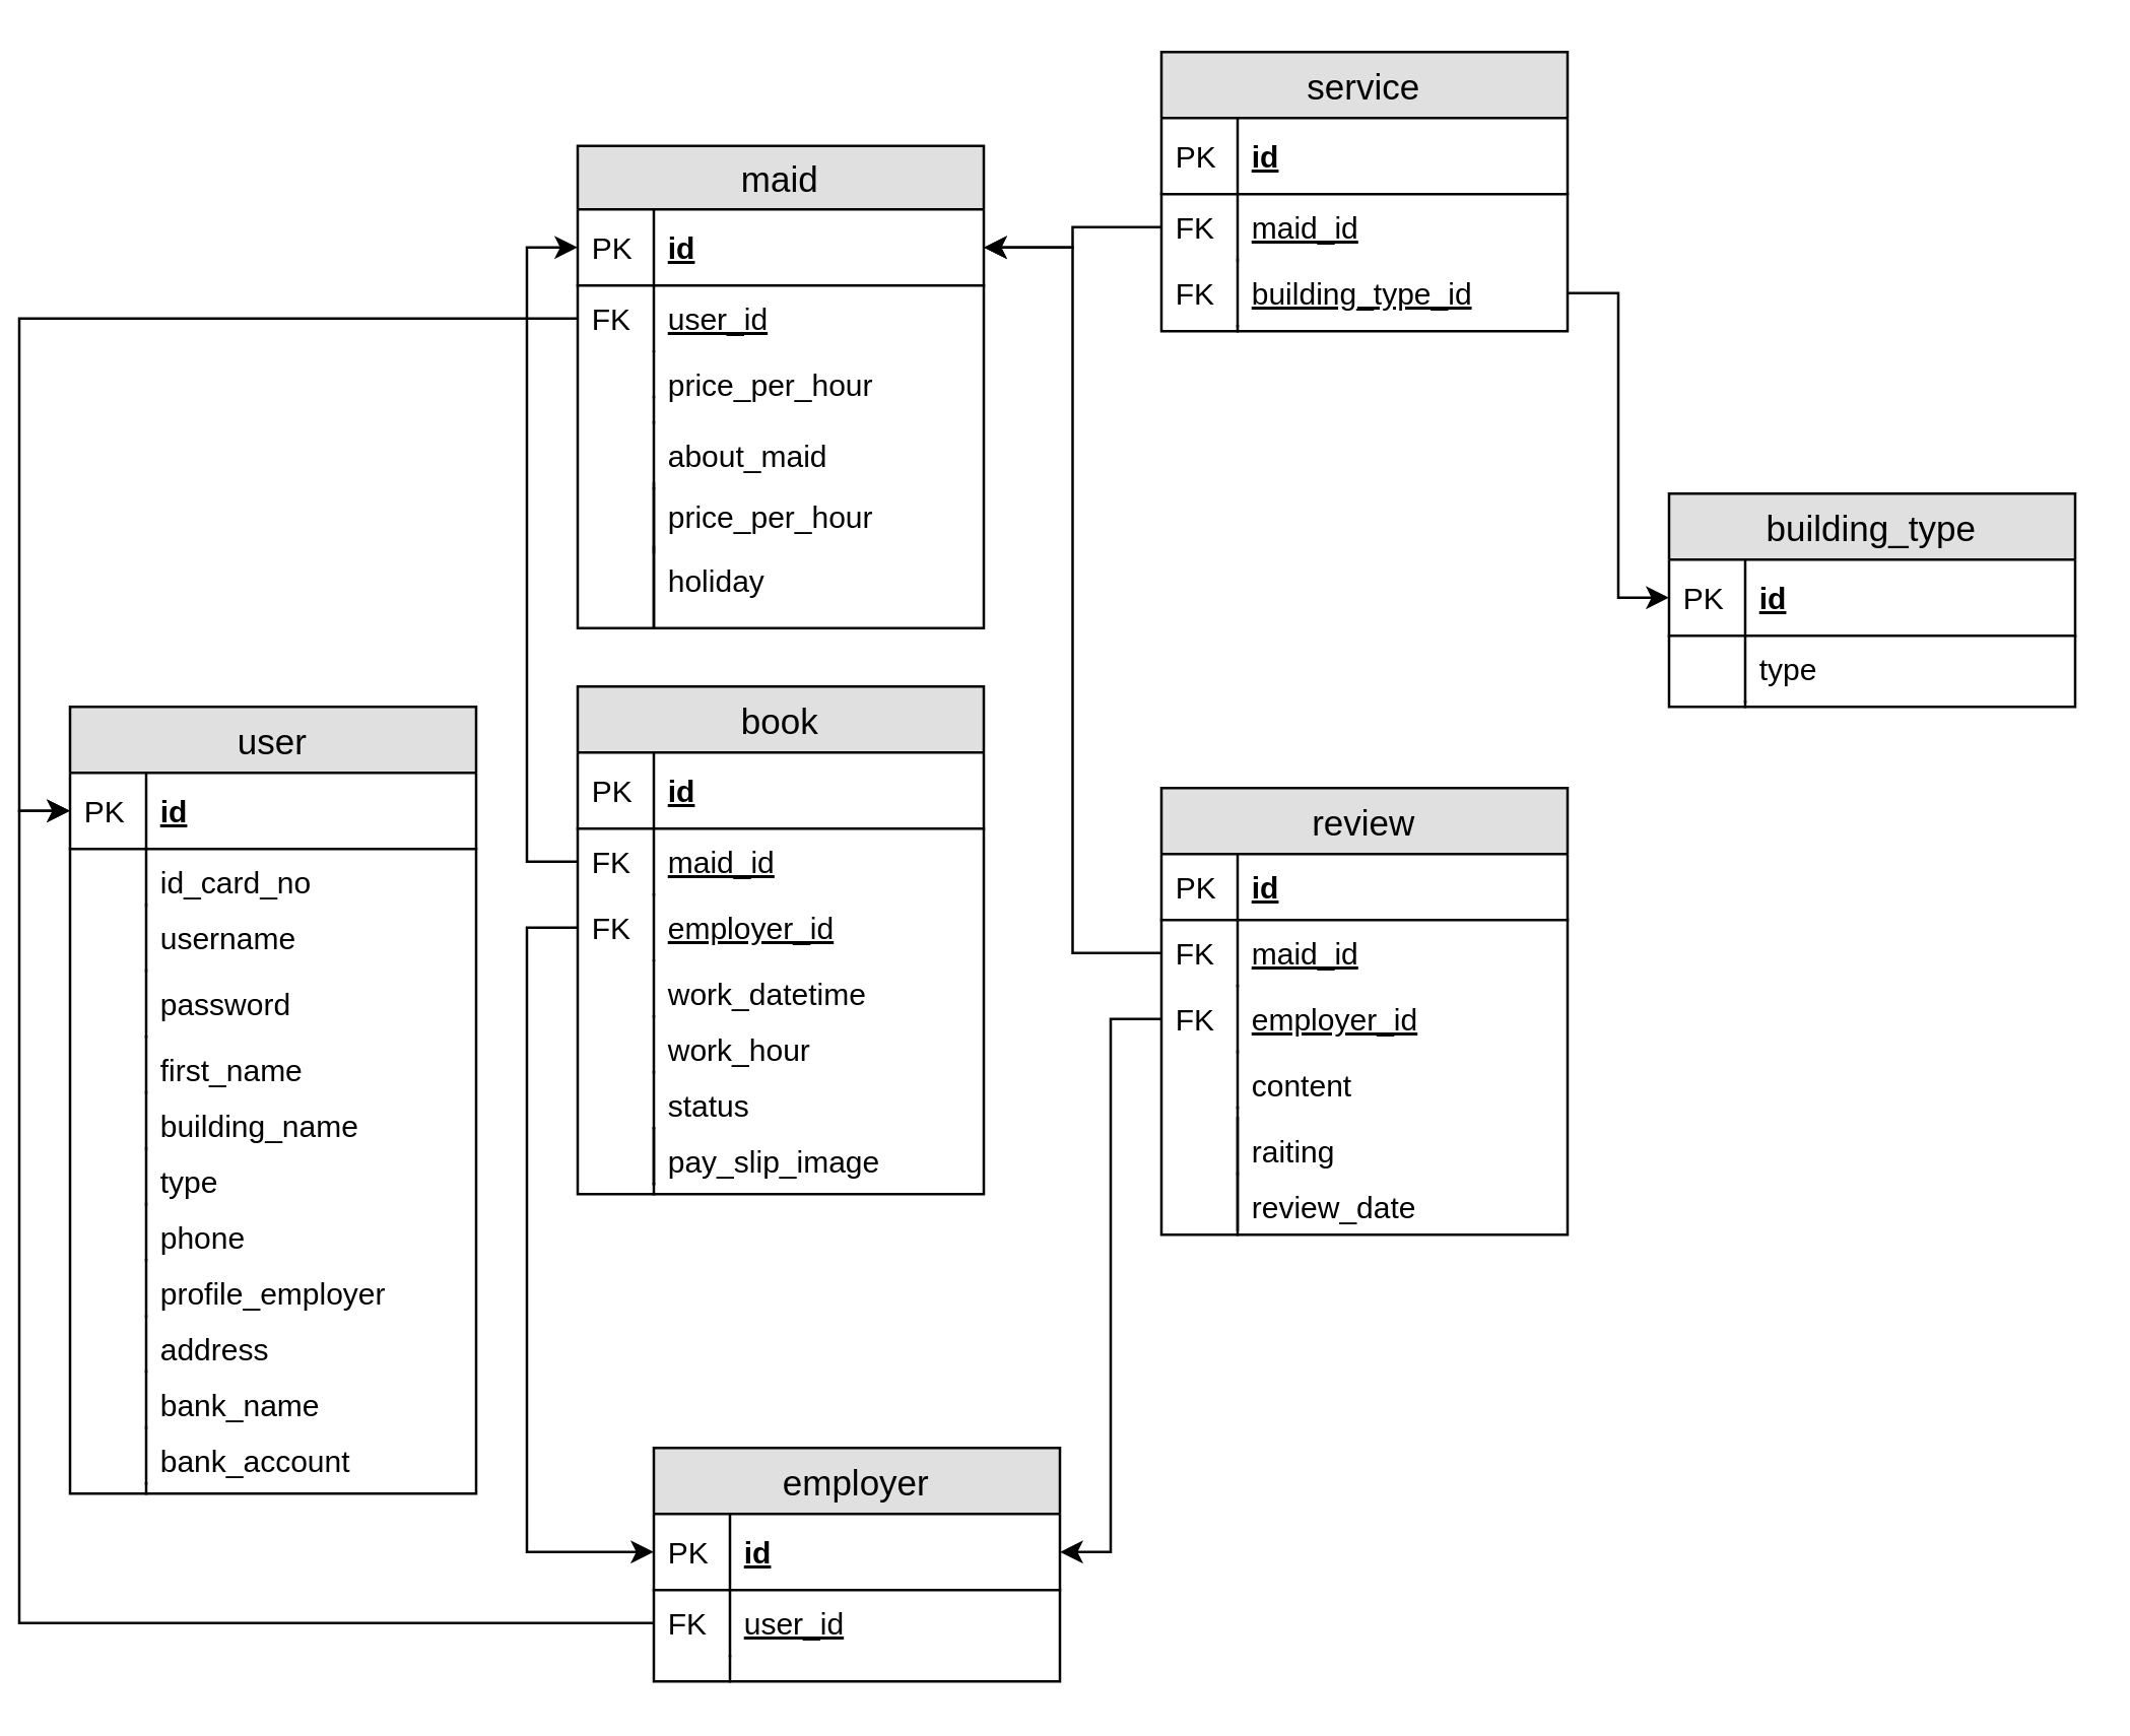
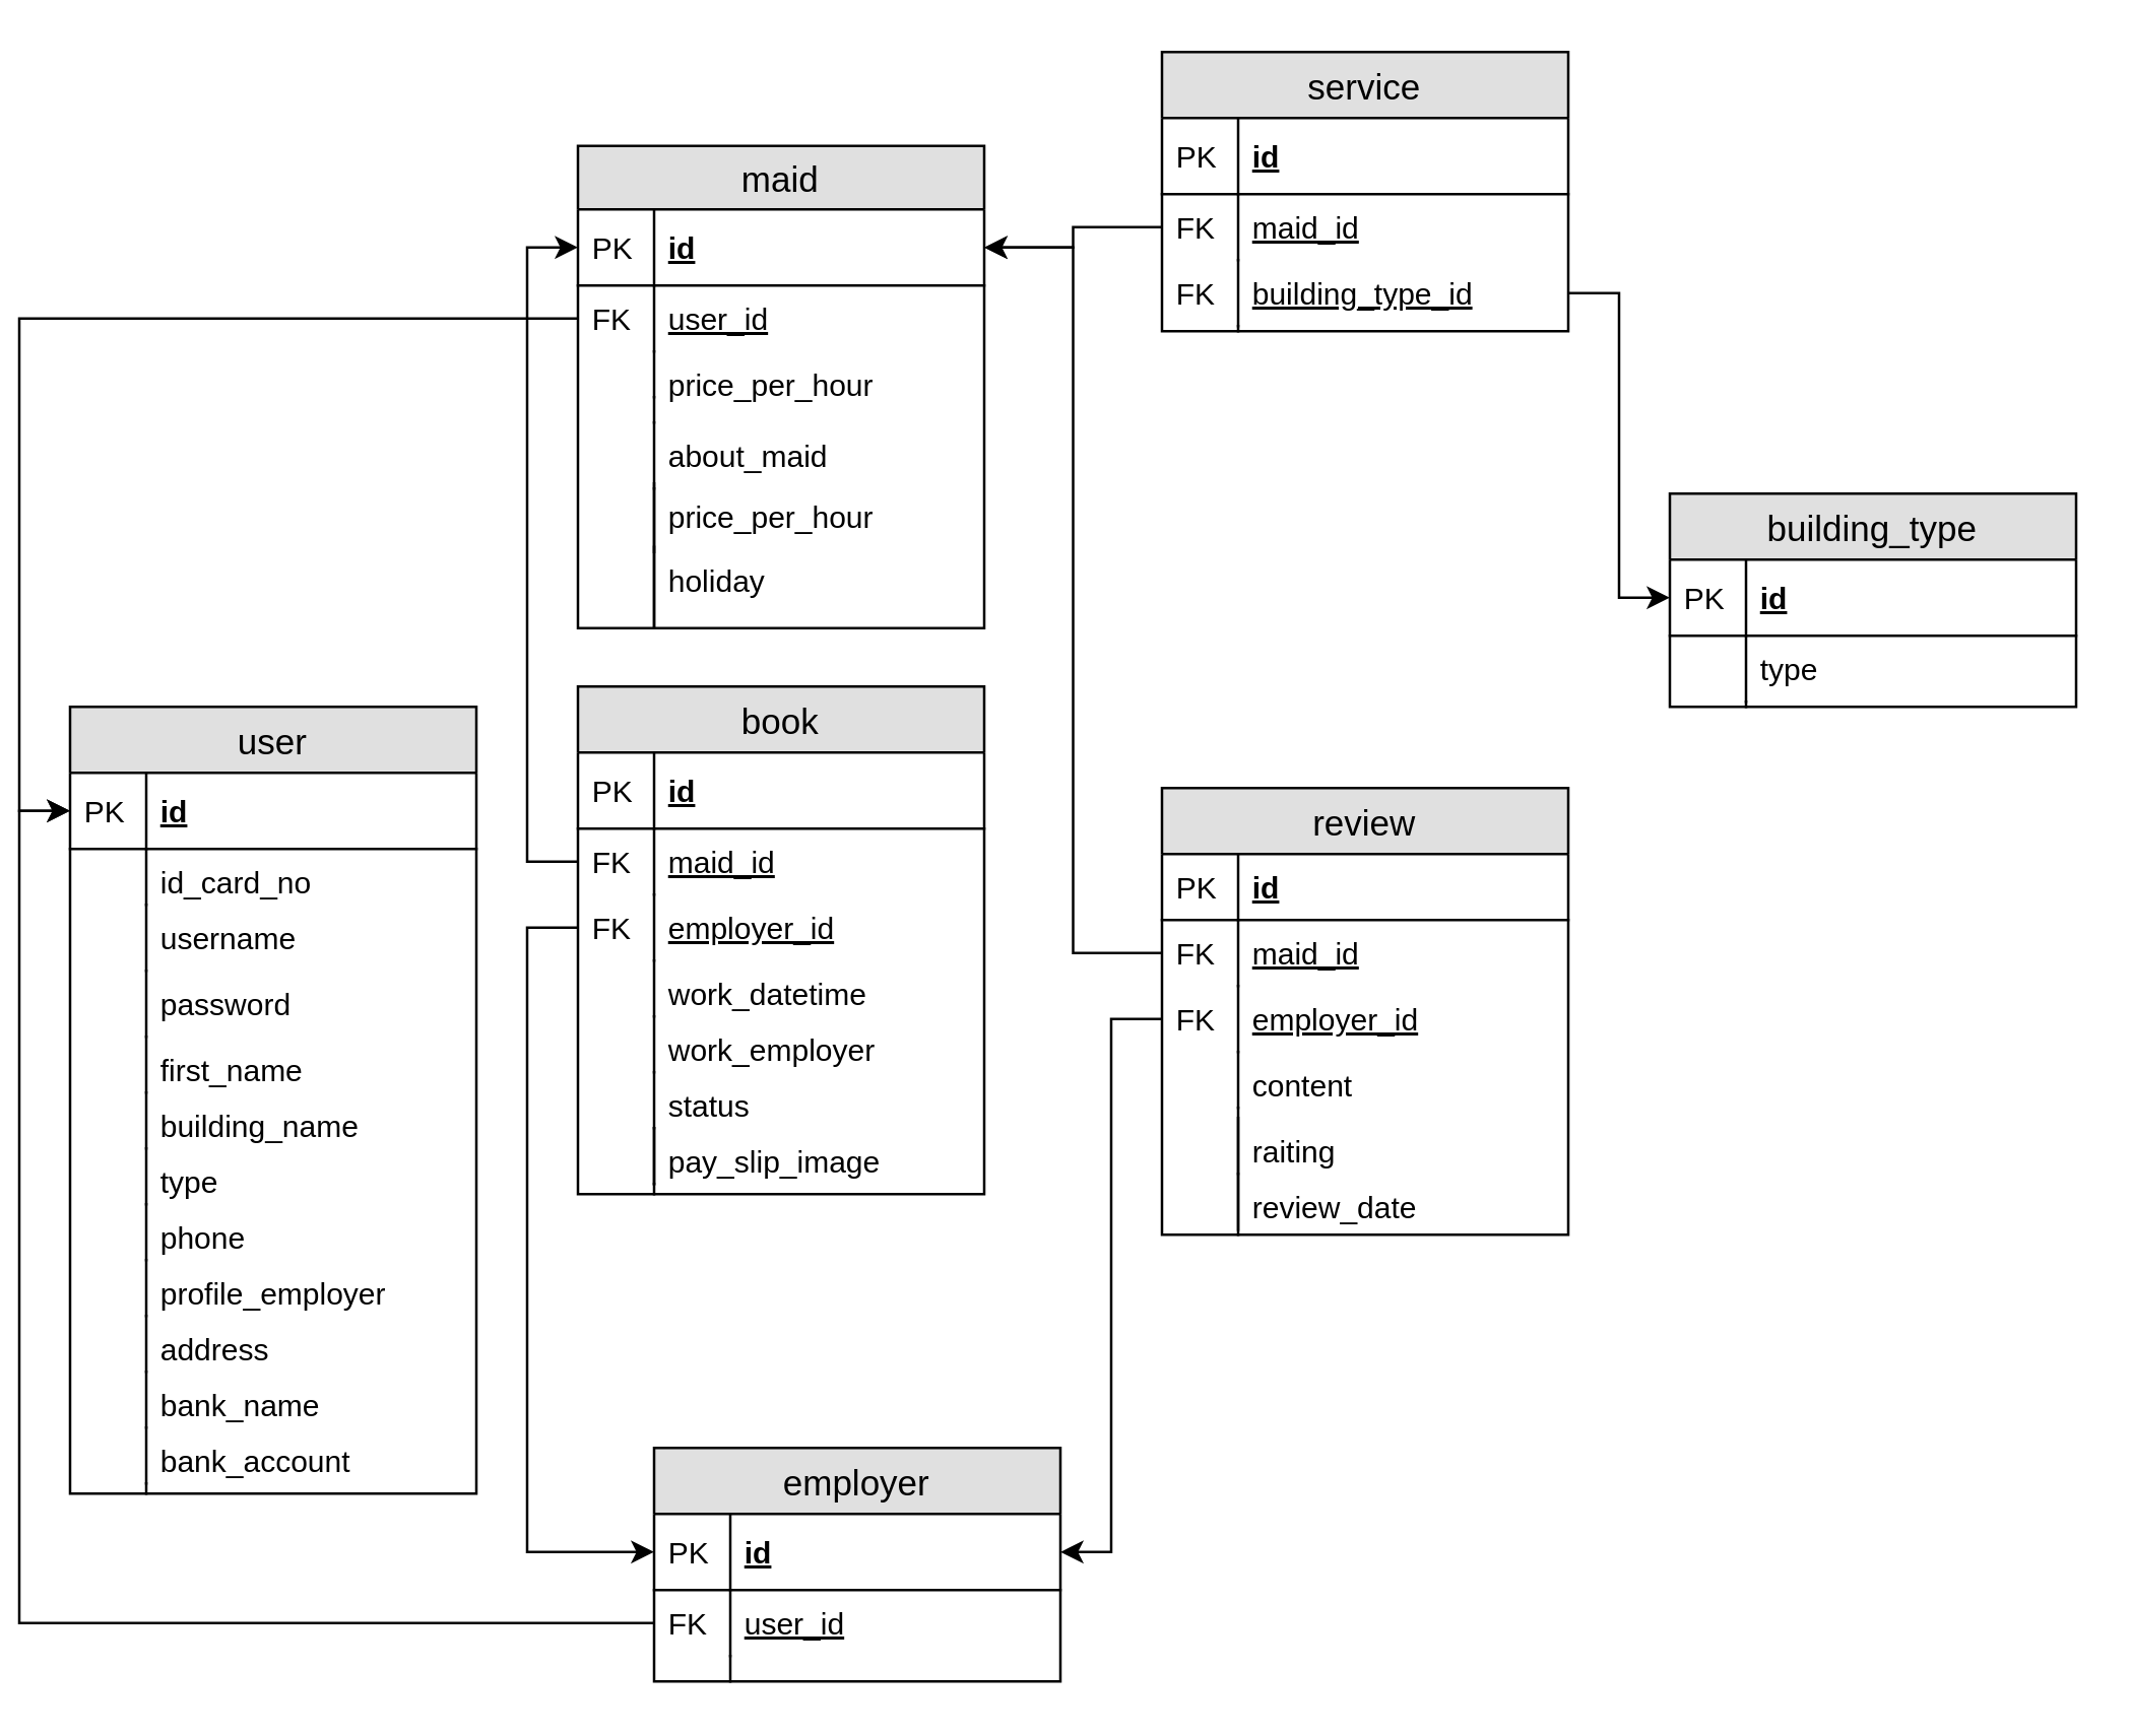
- <mxCell id="58" value="work_hour" style="shape=partialRectangle;top=0;left=0;right=0;bottom=0;align=left;verticalAlign=top;fillColor=none;spacingLeft=34;spacingRight=4;overflow=hidden;rotatable=0;points=[[0,0.5],[1,0.5]];portConstraint=eastwest;dropTarget=0;fontSize=12;" vertex="1" parent="49"><mxGeometry y="130" width="160" height="22" as="geometry" /></mxCell>
+ <mxCell id="58" value="work_employer" style="shape=partialRectangle;top=0;left=0;right=0;bottom=0;align=left;verticalAlign=top;fillColor=none;spacingLeft=34;spacingRight=4;overflow=hidden;rotatable=0;points=[[0,0.5],[1,0.5]];portConstraint=eastwest;dropTarget=0;fontSize=12;" vertex="1" parent="49"><mxGeometry y="130" width="160" height="22" as="geometry" /></mxCell>
